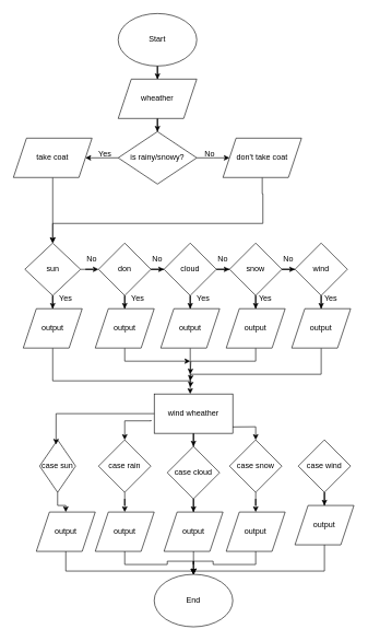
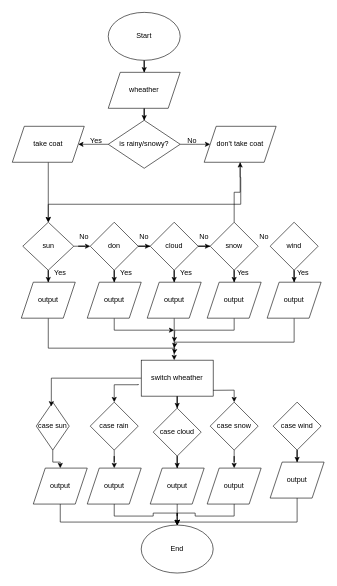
- <mxCell id="24" value="" style="edgeStyle=orthogonalEdgeStyle;rounded=0;orthogonalLoop=1;jettySize=auto;html=1;" edge="1" parent="1" source="26" target="28"><mxGeometry relative="1" as="geometry" /></mxCell>
+ <mxCell id="24" value="" style="edgeStyle=orthogonalEdgeStyle;rounded=0;orthogonalLoop=1;jettySize=auto;html=1;" edge="1" parent="1" source="26" target="12"><mxGeometry relative="1" as="geometry" /></mxCell>
- <mxCell id="50" value="wind wheather" style="rounded=0;whiteSpace=wrap;html=1;" vertex="1" parent="1"><mxGeometry x="235" y="600" width="120" height="60" as="geometry" /></mxCell>
+ <mxCell id="50" value="switch wheather" style="rounded=0;whiteSpace=wrap;html=1;" vertex="1" parent="1"><mxGeometry x="235" y="600" width="120" height="60" as="geometry" /></mxCell>
